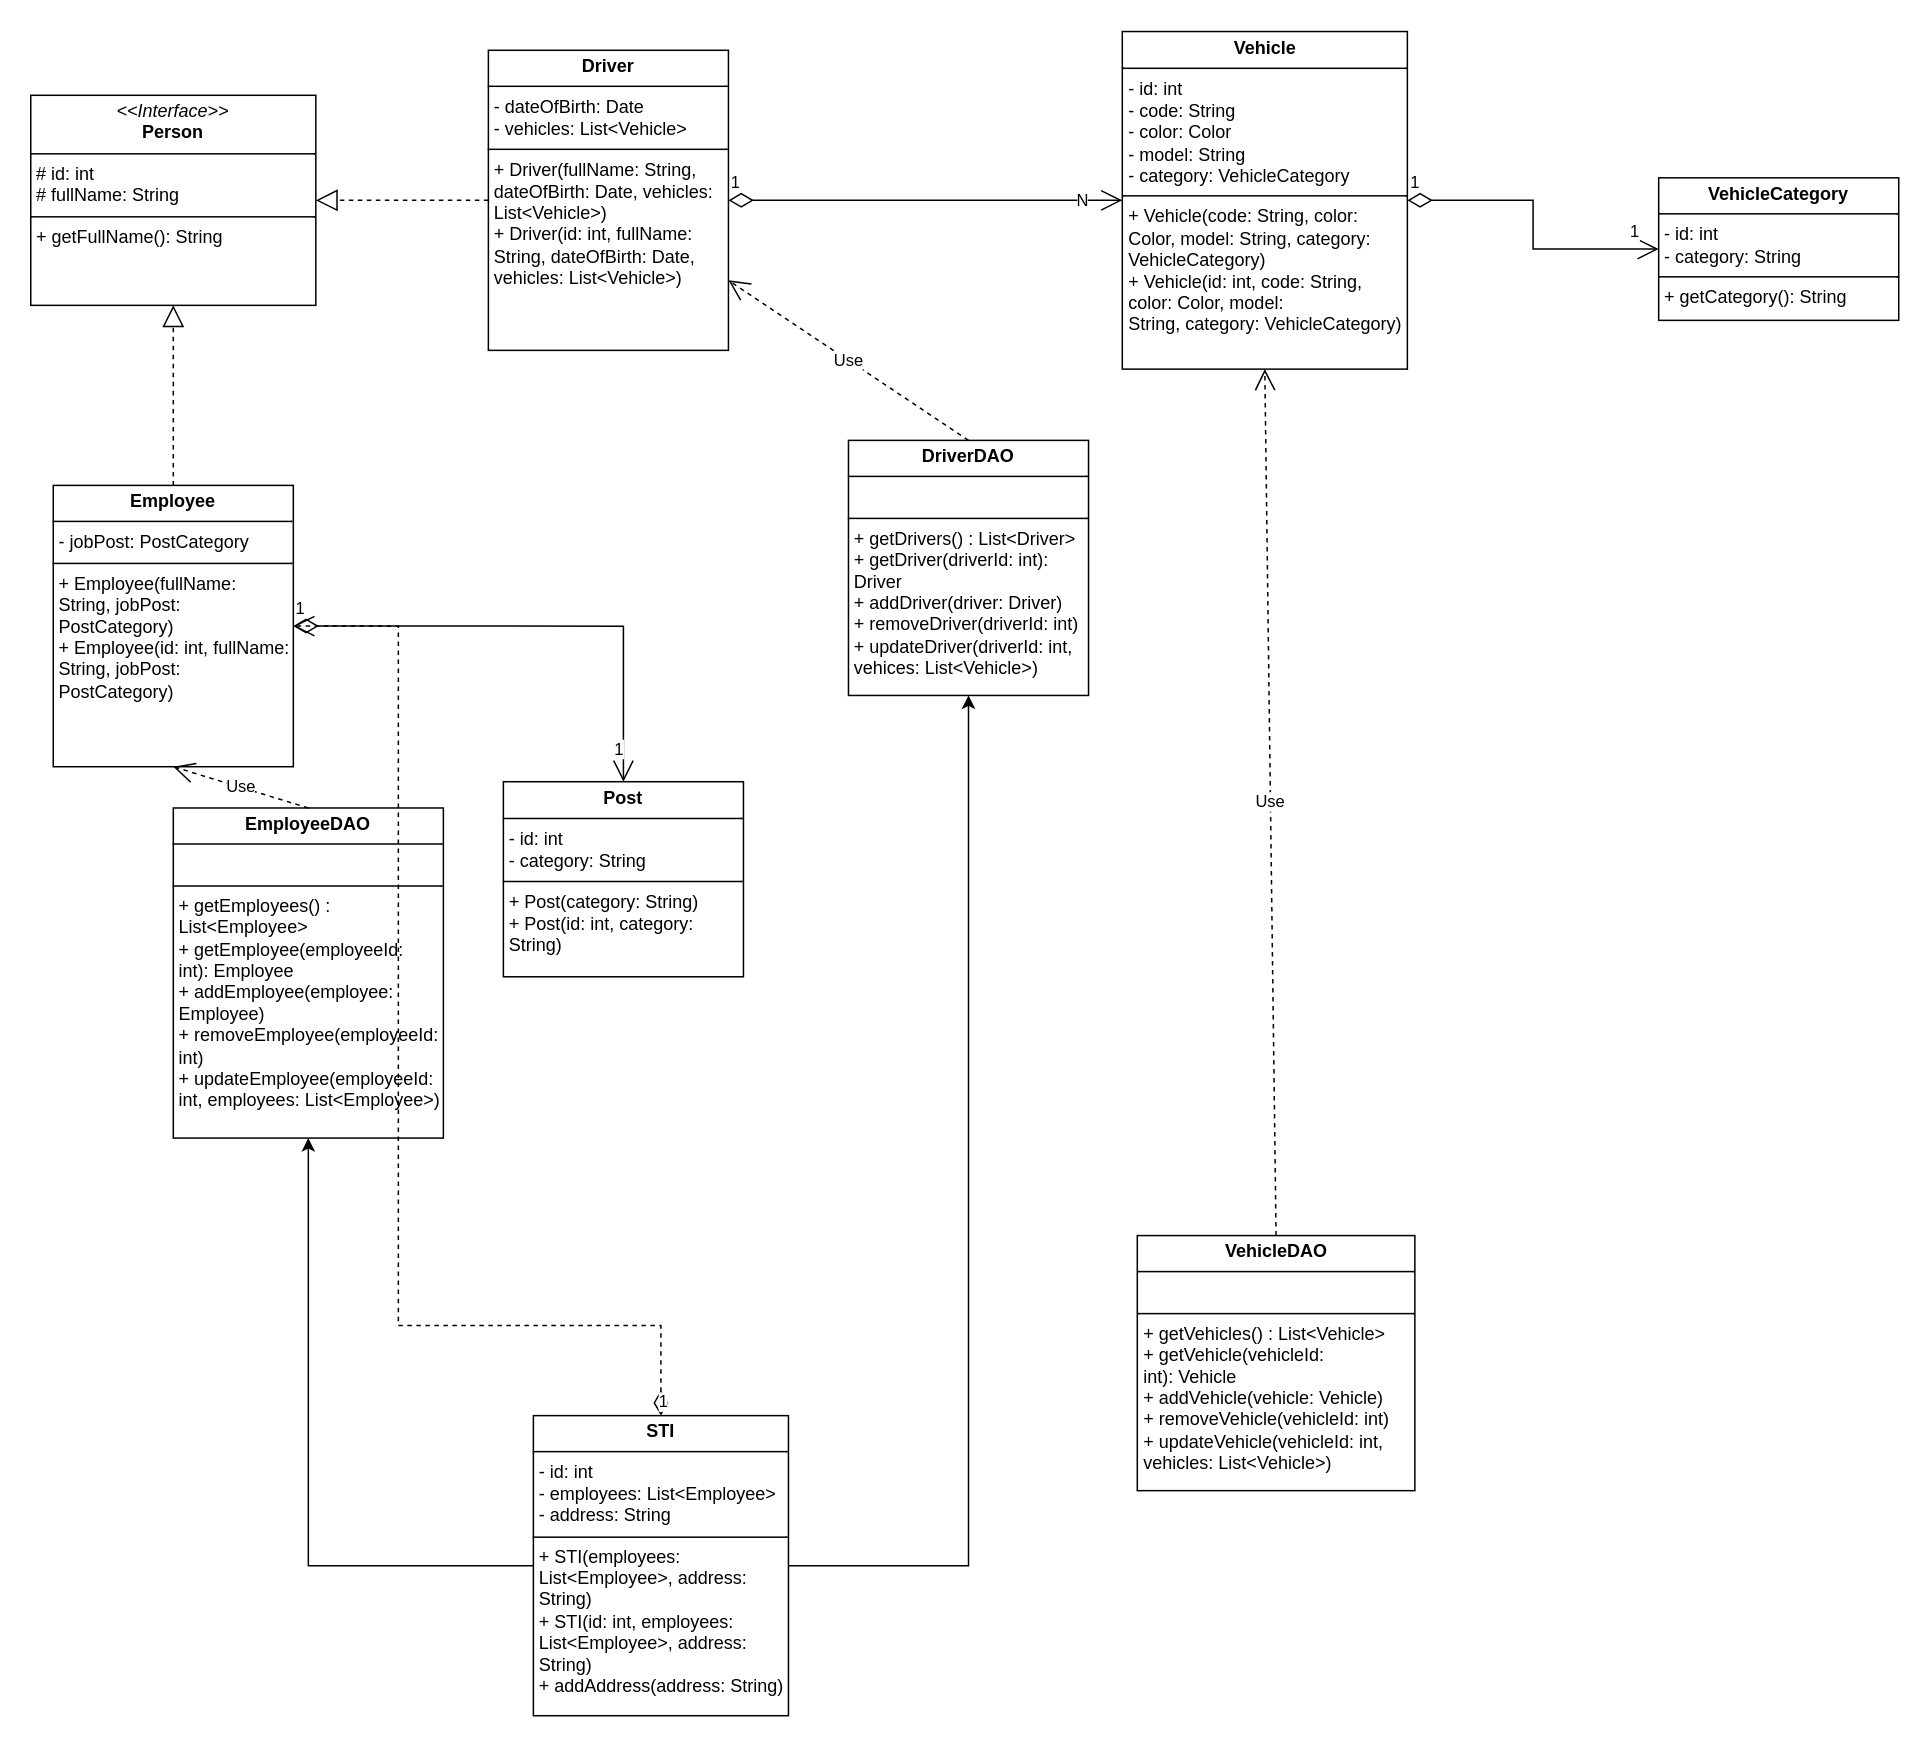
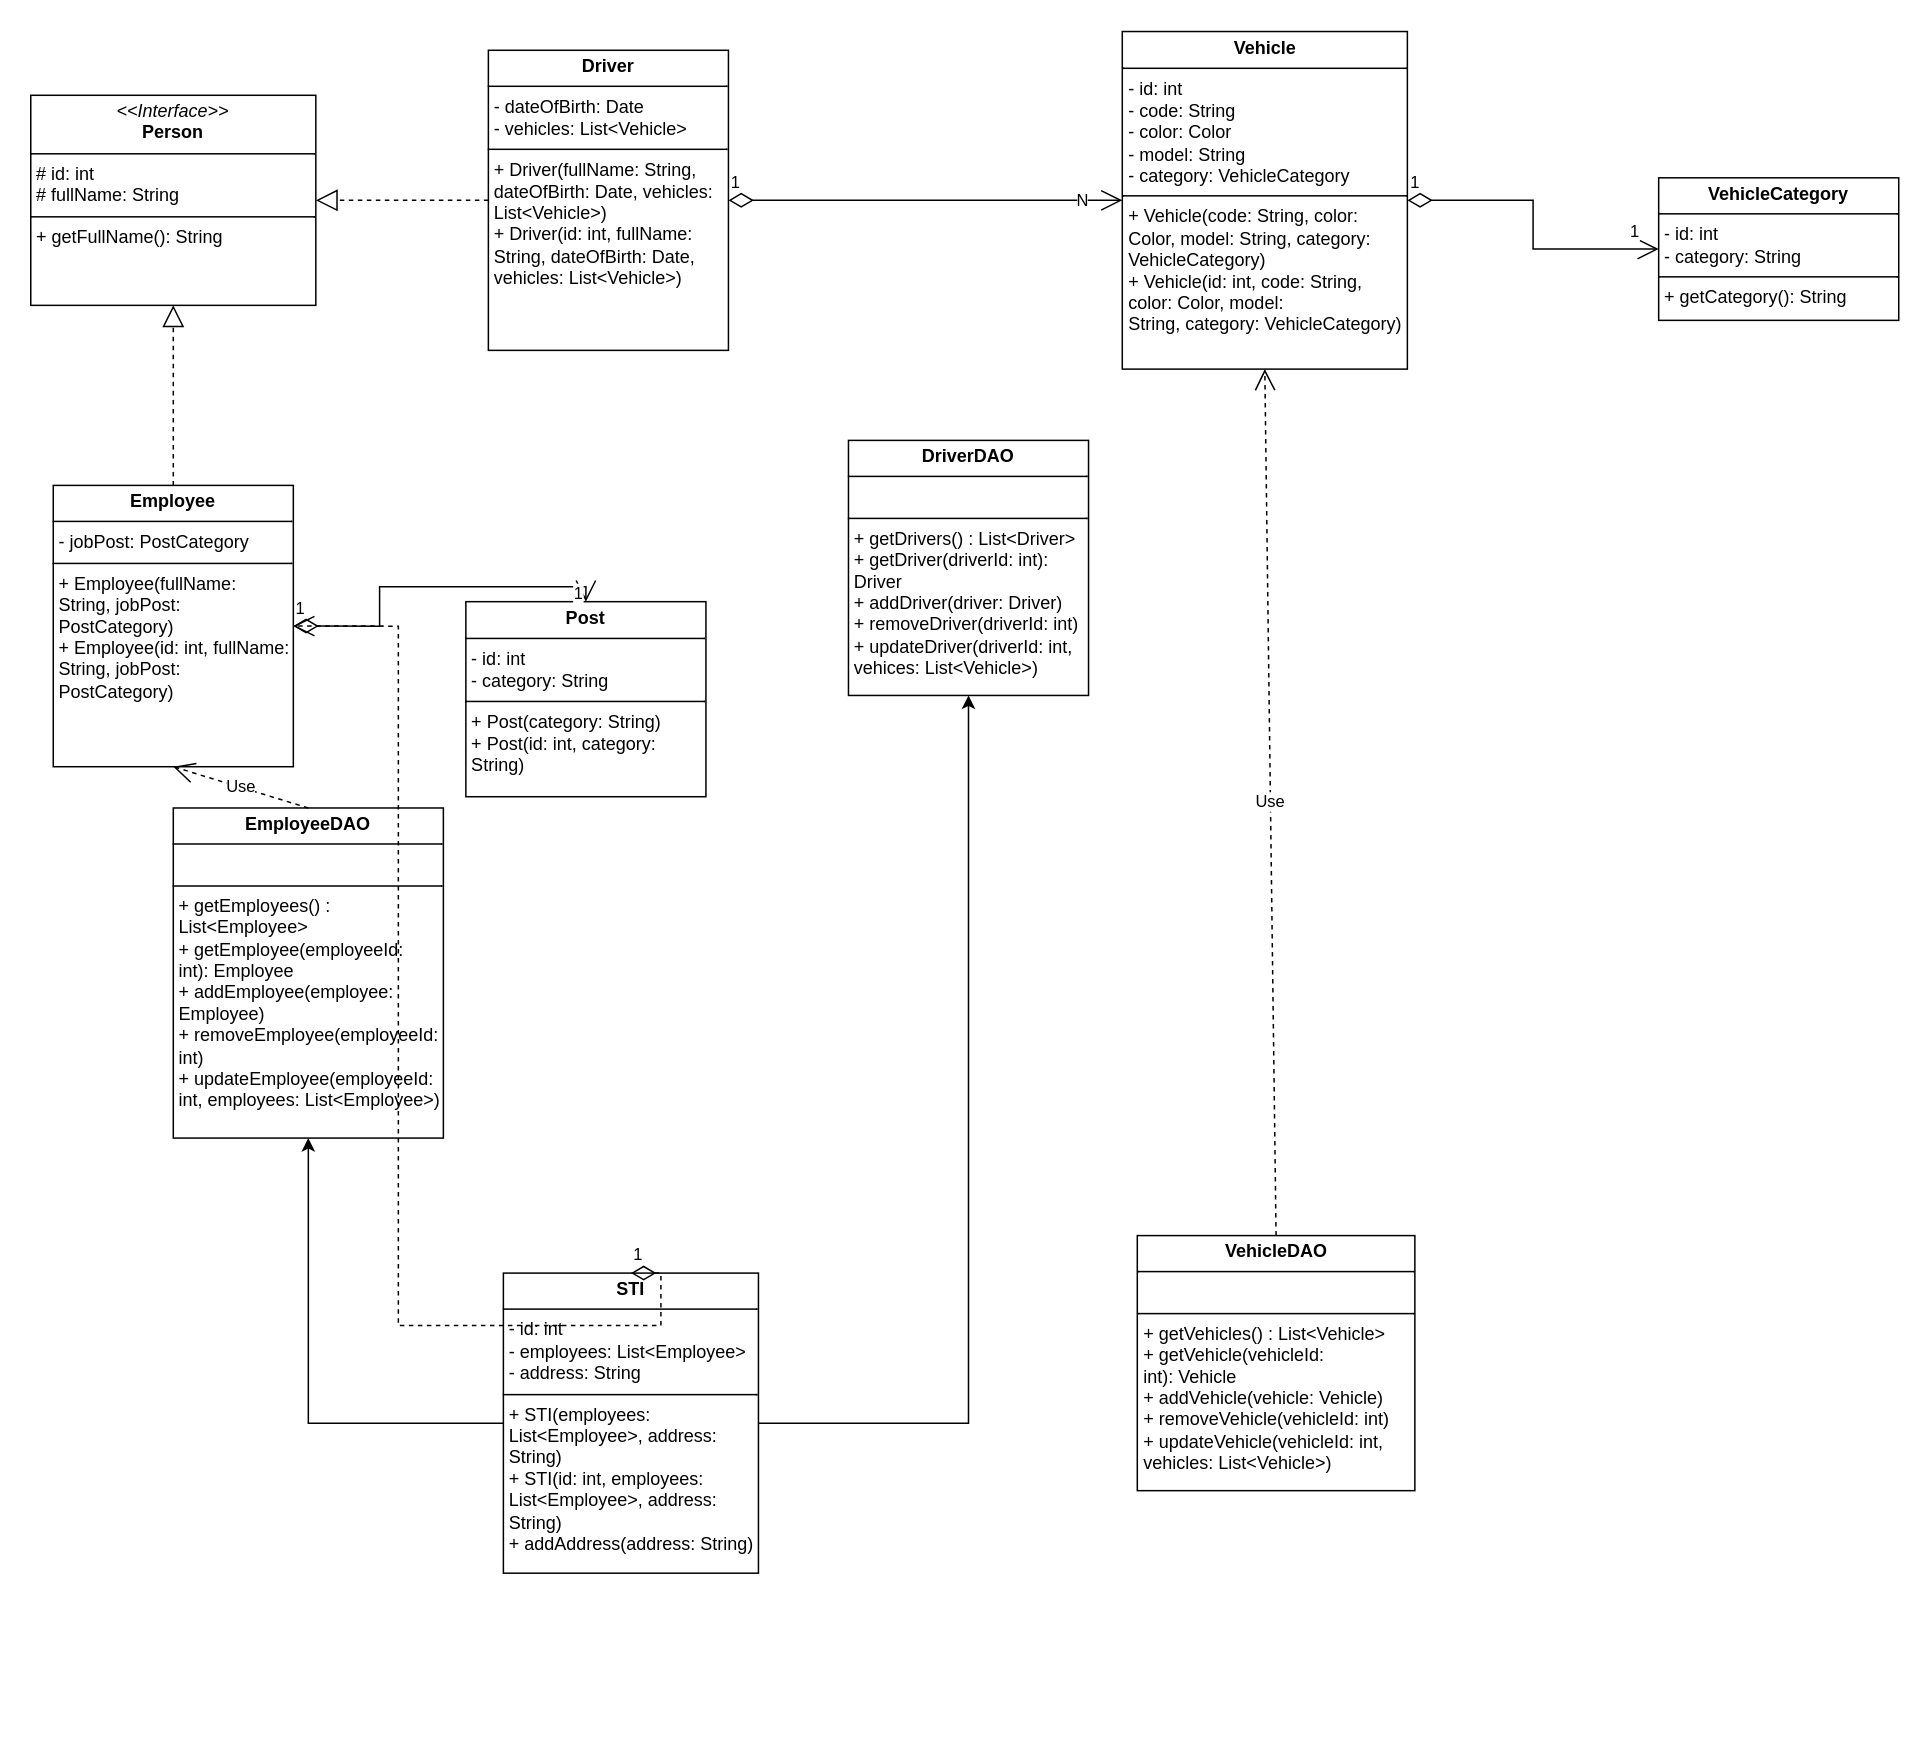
- <mxCell id="6" value="Use" style="endArrow=open;endSize=12;dashed=1;html=1;rounded=0;exitX=0.5;exitY=0;exitDx=0;exitDy=0;" edge="1" parent="1" source="2" target="3"><mxGeometry width="160" relative="1" as="geometry"><mxPoint x="570" y="255.5" as="sourcePoint" /><mxPoint x="730" y="255.5" as="targetPoint" /></mxGeometry></mxCell>
- <mxCell id="13" value="&lt;p style=&quot;margin:0px;margin-top:4px;text-align:center;&quot;&gt;&lt;b&gt;Post&lt;/b&gt;&lt;/p&gt;&lt;hr size=&quot;1&quot; style=&quot;border-style:solid;&quot;&gt;&lt;p style=&quot;margin:0px;margin-left:4px;&quot;&gt;- id: int&lt;/p&gt;&lt;p style=&quot;margin:0px;margin-left:4px;&quot;&gt;- category: String&lt;/p&gt;&lt;hr size=&quot;1&quot; style=&quot;border-style:solid;&quot;&gt;&lt;p style=&quot;margin:0px;margin-left:4px;&quot;&gt;+ Post(category: String)&lt;/p&gt;&lt;p style=&quot;margin:0px;margin-left:4px;&quot;&gt;+ Post(id: int, category: String)&lt;/p&gt;" style="verticalAlign=top;align=left;overflow=fill;html=1;whiteSpace=wrap;" vertex="1" parent="1"><mxGeometry x="335" y="520.5" width="160" height="130" as="geometry" /></mxCell>
+ <mxCell id="13" value="&lt;p style=&quot;margin:0px;margin-top:4px;text-align:center;&quot;&gt;&lt;b&gt;Post&lt;/b&gt;&lt;/p&gt;&lt;hr size=&quot;1&quot; style=&quot;border-style:solid;&quot;&gt;&lt;p style=&quot;margin:0px;margin-left:4px;&quot;&gt;- id: int&lt;/p&gt;&lt;p style=&quot;margin:0px;margin-left:4px;&quot;&gt;- category: String&lt;/p&gt;&lt;hr size=&quot;1&quot; style=&quot;border-style:solid;&quot;&gt;&lt;p style=&quot;margin:0px;margin-left:4px;&quot;&gt;+ Post(category: String)&lt;/p&gt;&lt;p style=&quot;margin:0px;margin-left:4px;&quot;&gt;+ Post(id: int, category: String)&lt;/p&gt;" style="verticalAlign=top;align=left;overflow=fill;html=1;whiteSpace=wrap;" vertex="1" parent="1"><mxGeometry x="310" y="400.5" width="160" height="130" as="geometry" /></mxCell>
- <mxCell id="11" value="&lt;p style=&quot;margin:0px;margin-top:4px;text-align:center;&quot;&gt;&lt;b&gt;STI&lt;/b&gt;&lt;/p&gt;&lt;hr size=&quot;1&quot; style=&quot;border-style:solid;&quot;&gt;&lt;p style=&quot;margin:0px;margin-left:4px;&quot;&gt;- id: int&lt;/p&gt;&lt;p style=&quot;margin:0px;margin-left:4px;&quot;&gt;- employees: List&amp;lt;Employee&amp;gt;&lt;/p&gt;&lt;p style=&quot;margin:0px;margin-left:4px;&quot;&gt;- address: String&lt;/p&gt;&lt;hr size=&quot;1&quot; style=&quot;border-style:solid;&quot;&gt;&lt;p style=&quot;margin:0px;margin-left:4px;&quot;&gt;+ STI(employees: List&amp;lt;Employee&amp;gt;, address: String)&lt;/p&gt;&lt;p style=&quot;margin:0px;margin-left:4px;&quot;&gt;+ STI(id: int,&amp;nbsp;&lt;span style=&quot;background-color: initial;&quot;&gt;employees: List&amp;lt;Employee&amp;gt;, address: String)&lt;/span&gt;&lt;/p&gt;&lt;p style=&quot;margin:0px;margin-left:4px;&quot;&gt;&lt;span style=&quot;background-color: initial;&quot;&gt;+ addAddress(address: String)&lt;/span&gt;&lt;/p&gt;" style="verticalAlign=top;align=left;overflow=fill;html=1;whiteSpace=wrap;" vertex="1" parent="1"><mxGeometry x="355" y="943" width="170" height="200" as="geometry" /></mxCell>
+ <mxCell id="11" value="&lt;p style=&quot;margin:0px;margin-top:4px;text-align:center;&quot;&gt;&lt;b&gt;STI&lt;/b&gt;&lt;/p&gt;&lt;hr size=&quot;1&quot; style=&quot;border-style:solid;&quot;&gt;&lt;p style=&quot;margin:0px;margin-left:4px;&quot;&gt;- id: int&lt;/p&gt;&lt;p style=&quot;margin:0px;margin-left:4px;&quot;&gt;- employees: List&amp;lt;Employee&amp;gt;&lt;/p&gt;&lt;p style=&quot;margin:0px;margin-left:4px;&quot;&gt;- address: String&lt;/p&gt;&lt;hr size=&quot;1&quot; style=&quot;border-style:solid;&quot;&gt;&lt;p style=&quot;margin:0px;margin-left:4px;&quot;&gt;+ STI(employees: List&amp;lt;Employee&amp;gt;, address: String)&lt;/p&gt;&lt;p style=&quot;margin:0px;margin-left:4px;&quot;&gt;+ STI(id: int,&amp;nbsp;&lt;span style=&quot;background-color: initial;&quot;&gt;employees: List&amp;lt;Employee&amp;gt;, address: String)&lt;/span&gt;&lt;/p&gt;&lt;p style=&quot;margin:0px;margin-left:4px;&quot;&gt;&lt;span style=&quot;background-color: initial;&quot;&gt;+ addAddress(address: String)&lt;/span&gt;&lt;/p&gt;" style="verticalAlign=top;align=left;overflow=fill;html=1;whiteSpace=wrap;" vertex="1" parent="1"><mxGeometry x="335" y="848" width="170" height="200" as="geometry" /></mxCell>
